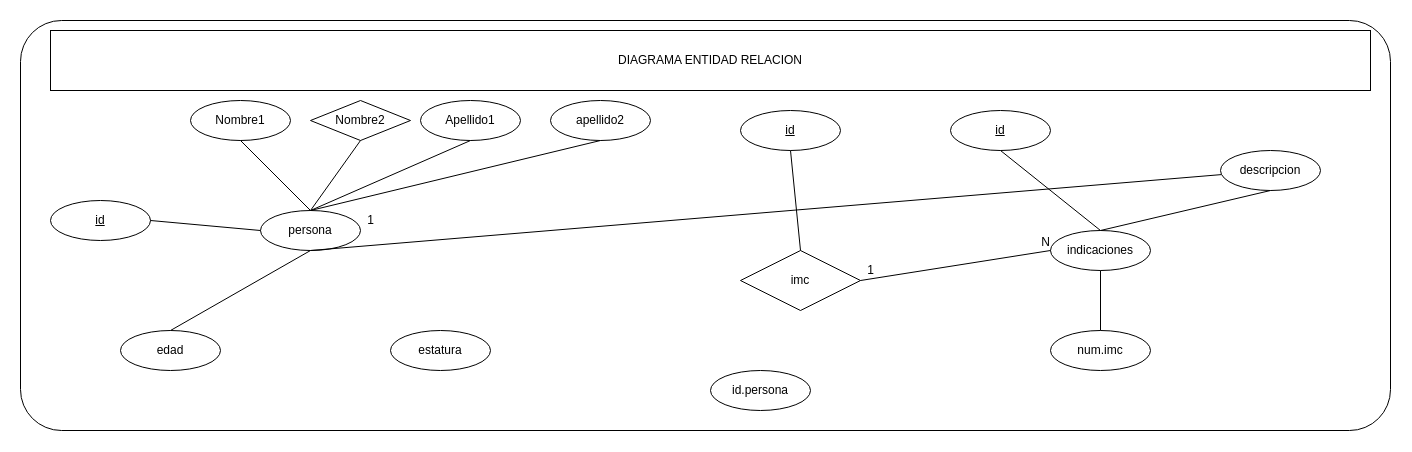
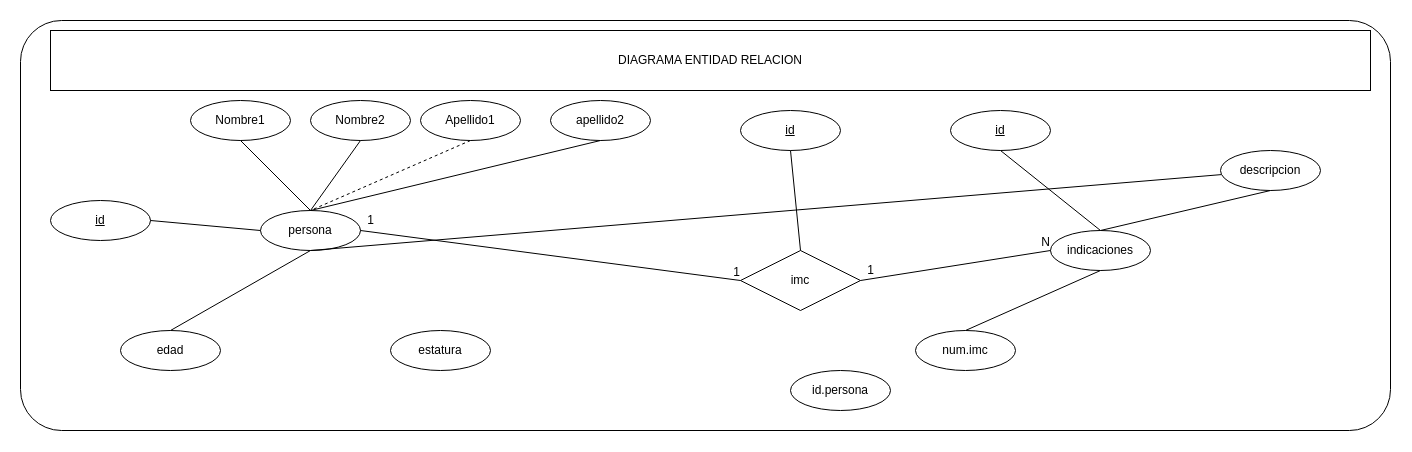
- <mxCell id="7" value="Nombre2" style="rhombus;whiteSpace=wrap;html=1;align=center;" vertex="1" parent="1"><mxGeometry x="310" y="100" width="100" height="40" as="geometry" /></mxCell>
+ <mxCell id="7" value="Nombre2" style="ellipse;whiteSpace=wrap;html=1;align=center;" vertex="1" parent="1"><mxGeometry x="310" y="100" width="100" height="40" as="geometry" /></mxCell>
- <mxCell id="14" value="" style="endArrow=none;html=1;rounded=0;entryX=0.5;entryY=0;entryDx=0;entryDy=0;exitX=0.5;exitY=1;exitDx=0;exitDy=0;" edge="1" parent="1" source="6" target="3"><mxGeometry relative="1" as="geometry"><mxPoint x="350" y="180" as="sourcePoint" /><mxPoint x="530" y="250" as="targetPoint" /></mxGeometry></mxCell>
+ <mxCell id="14" value="" style="endArrow=none;html=1;rounded=0;entryX=0.5;entryY=0;entryDx=0;entryDy=0;exitX=0.5;exitY=1;exitDx=0;exitDy=0;dashed=1;" edge="1" parent="1" source="6" target="3"><mxGeometry relative="1" as="geometry"><mxPoint x="350" y="180" as="sourcePoint" /><mxPoint x="530" y="250" as="targetPoint" /></mxGeometry></mxCell>
+ <mxCell id="29" value="" style="endArrow=none;html=1;rounded=1;exitX=1;exitY=0.5;exitDx=0;exitDy=0;entryX=0;entryY=0.5;entryDx=0;entryDy=0;" edge="1" parent="1" source="3" target="25"><mxGeometry relative="1" as="geometry"><mxPoint x="380" y="240" as="sourcePoint" /><mxPoint x="540" y="240" as="targetPoint" /></mxGeometry></mxCell>
+ <mxCell id="30" value="1" style="resizable=0;html=1;align=right;verticalAlign=bottom;" connectable="0" vertex="1" parent="29"><mxGeometry x="1" relative="1" as="geometry" /></mxCell>
- <mxCell id="21" value="num.imc" style="ellipse;whiteSpace=wrap;html=1;align=center;" vertex="1" parent="1"><mxGeometry x="1050" y="330" width="100" height="40" as="geometry" /></mxCell>
+ <mxCell id="21" value="num.imc" style="ellipse;whiteSpace=wrap;html=1;align=center;" vertex="1" parent="1"><mxGeometry x="915" y="330" width="100" height="40" as="geometry" /></mxCell>
- <mxCell id="28" value="id.persona" style="ellipse;whiteSpace=wrap;html=1;align=center;" vertex="1" parent="1"><mxGeometry x="710" y="370" width="100" height="40" as="geometry" /></mxCell>
+ <mxCell id="28" value="id.persona" style="ellipse;whiteSpace=wrap;html=1;align=center;" vertex="1" parent="1"><mxGeometry x="790" y="370" width="100" height="40" as="geometry" /></mxCell>
